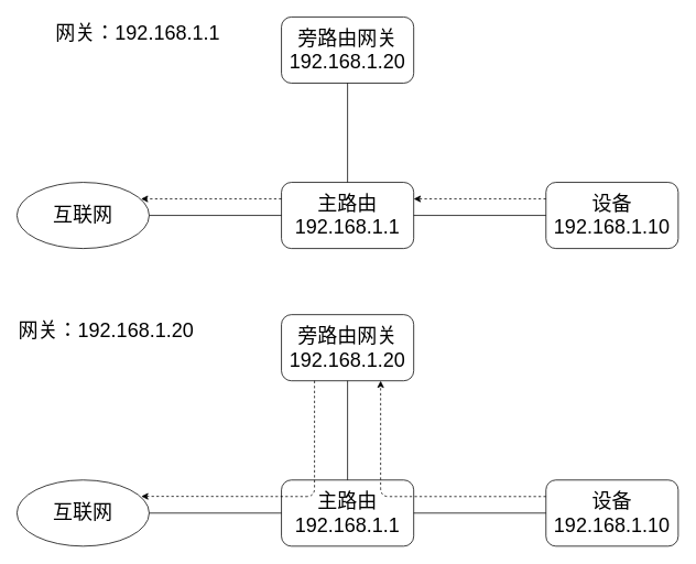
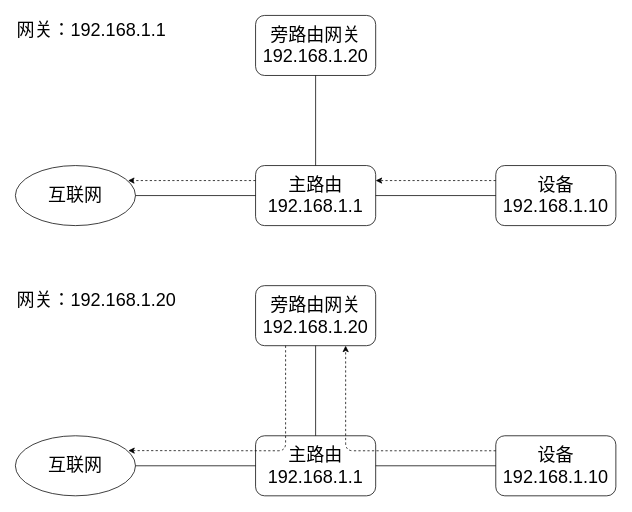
- <mxCell id="9" value="网关：192.168.1.1" style="text;html=1;strokeColor=none;fillColor=none;align=left;verticalAlign=middle;whiteSpace=wrap;rounded=0;fontSize=24;" vertex="1" parent="1"><mxGeometry x="65" y="20" width="210" height="40" as="geometry" /></mxCell>
+ <mxCell id="9" value="网关：192.168.1.1" style="text;html=1;strokeColor=none;fillColor=none;align=left;verticalAlign=middle;whiteSpace=wrap;rounded=0;fontSize=24;" vertex="1" parent="1"><mxGeometry y="20" width="210" height="40" as="geometry" x="20" /></mxCell>
